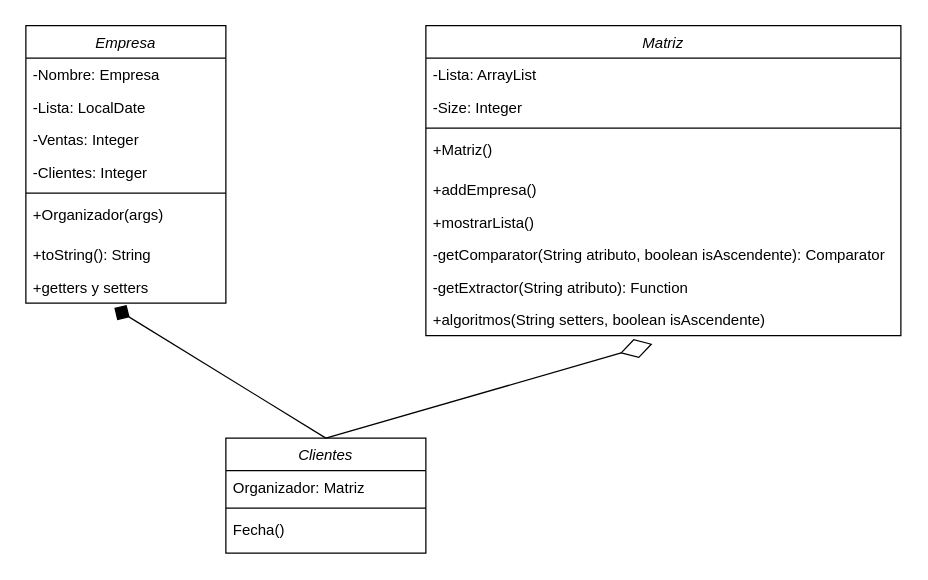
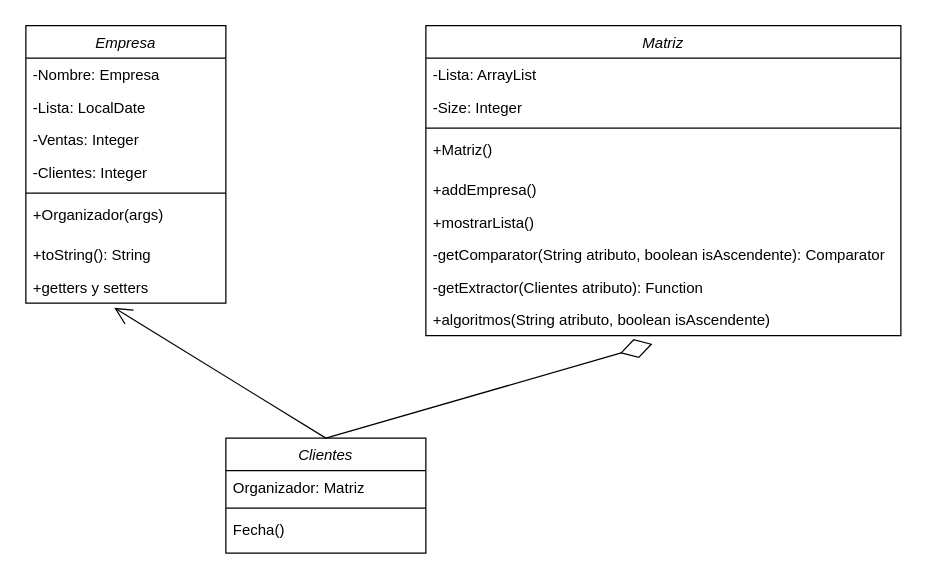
- <mxCell id="19" value="-getExtractor(String atributo): Function " style="text;align=left;verticalAlign=top;spacingLeft=4;spacingRight=4;overflow=hidden;rotatable=0;points=[[0,0.5],[1,0.5]];portConstraint=eastwest;" vertex="1" parent="11"><mxGeometry y="196" width="380" height="26" as="geometry" /></mxCell>
+ <mxCell id="19" value="-getExtractor(Clientes atributo): Function " style="text;align=left;verticalAlign=top;spacingLeft=4;spacingRight=4;overflow=hidden;rotatable=0;points=[[0,0.5],[1,0.5]];portConstraint=eastwest;" vertex="1" parent="11"><mxGeometry y="196" width="380" height="26" as="geometry" /></mxCell>
- <mxCell id="25" value="" style="endArrow=diamond;endFill=1;endSize=12;html=1;rounded=0;exitX=0.5;exitY=0;exitDx=0;exitDy=0;entryX=0.442;entryY=1.146;entryDx=0;entryDy=0;entryPerimeter=0;" edge="1" parent="1" source="21" target="10"><mxGeometry width="160" relative="1" as="geometry"><mxPoint x="240" y="310" as="sourcePoint" /><mxPoint x="240" y="220" as="targetPoint" /></mxGeometry></mxCell>
+ <mxCell id="25" value="" style="endArrow=open;endFill=1;endSize=12;html=1;rounded=0;exitX=0.5;exitY=0;exitDx=0;exitDy=0;entryX=0.442;entryY=1.146;entryDx=0;entryDy=0;entryPerimeter=0;" edge="1" parent="1" source="21" target="10"><mxGeometry width="160" relative="1" as="geometry"><mxPoint x="240" y="310" as="sourcePoint" /><mxPoint x="240" y="220" as="targetPoint" /></mxGeometry></mxCell>
- <mxCell id="20" value="+algoritmos(String setters, boolean isAscendente)" style="text;align=left;verticalAlign=top;spacingLeft=4;spacingRight=4;overflow=hidden;rotatable=0;points=[[0,0.5],[1,0.5]];portConstraint=eastwest;" vertex="1" parent="11"><mxGeometry y="222" width="380" height="26" as="geometry" /></mxCell>
+ <mxCell id="20" value="+algoritmos(String atributo, boolean isAscendente)" style="text;align=left;verticalAlign=top;spacingLeft=4;spacingRight=4;overflow=hidden;rotatable=0;points=[[0,0.5],[1,0.5]];portConstraint=eastwest;" vertex="1" parent="11"><mxGeometry y="222" width="380" height="26" as="geometry" /></mxCell>
